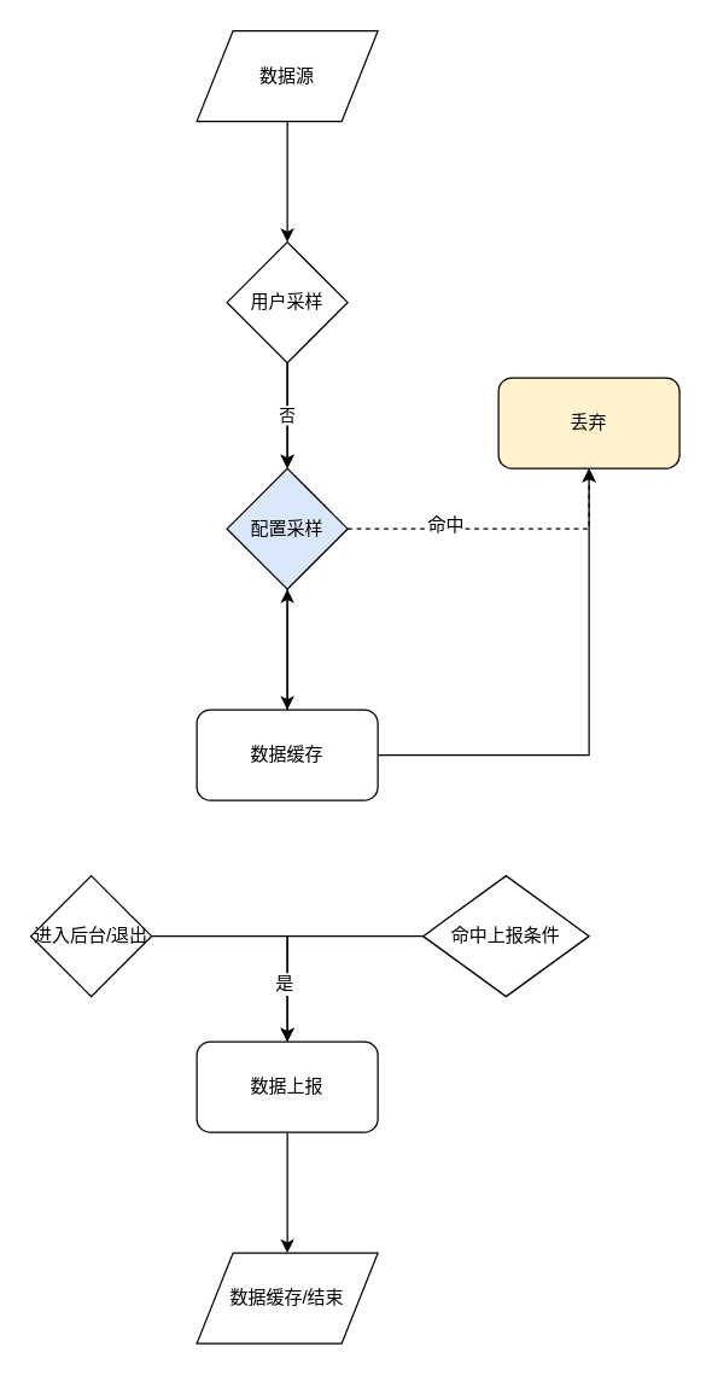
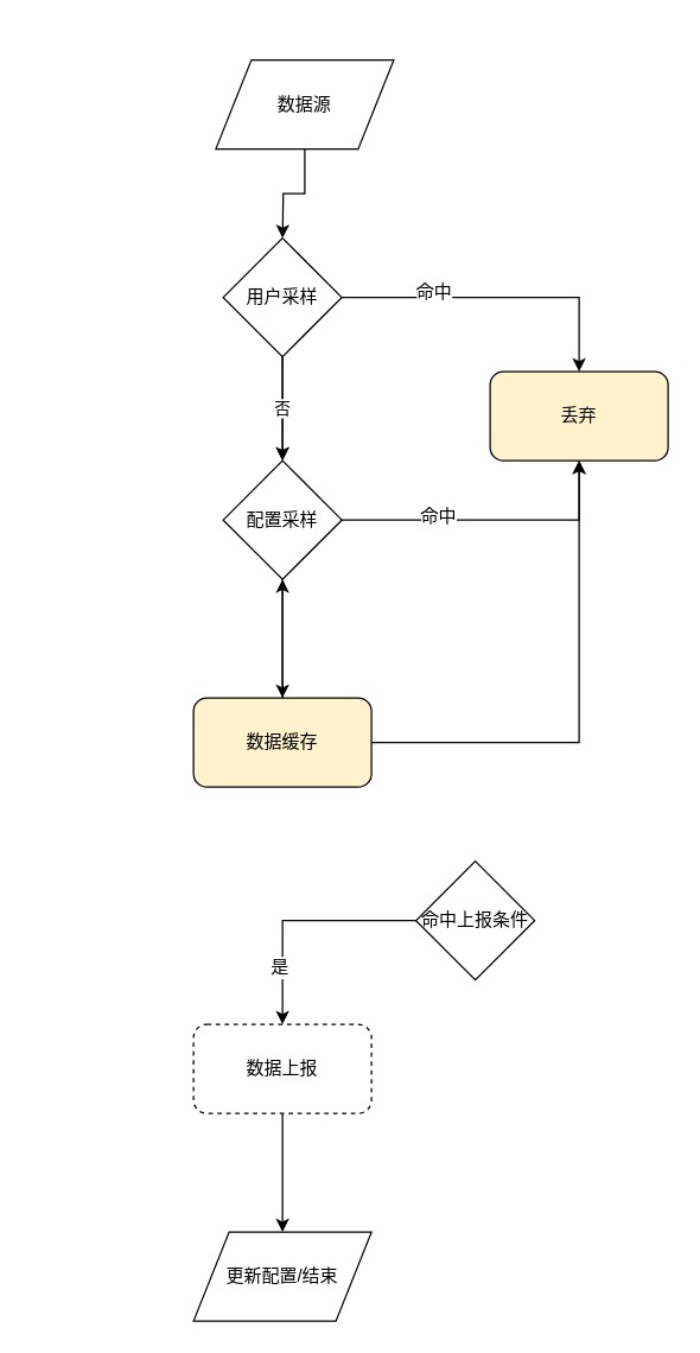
- <mxCell id="3" value="数据源" style="shape=parallelogram;perimeter=parallelogramPerimeter;whiteSpace=wrap;html=1;" vertex="1" parent="1"><mxGeometry x="130" y="20" width="120" height="60" as="geometry" /></mxCell>
+ <mxCell id="3" value="数据源" style="shape=parallelogram;perimeter=parallelogramPerimeter;whiteSpace=wrap;html=1;" vertex="1" parent="1"><mxGeometry x="145" y="40" width="120" height="60" as="geometry" /></mxCell>
+ <mxCell id="10" value="" style="edgeStyle=orthogonalEdgeStyle;rounded=0;orthogonalLoop=1;jettySize=auto;html=1;entryX=0.5;entryY=0;entryDx=0;entryDy=0;" edge="1" parent="1" source="12" target="13"><mxGeometry relative="1" as="geometry"><mxPoint x="360" y="210" as="targetPoint" /></mxGeometry></mxCell>
+ <mxCell id="11" value="命中" style="text;html=1;resizable=0;points=[];align=center;verticalAlign=middle;labelBackgroundColor=#ffffff;" vertex="1" connectable="0" parent="10"><mxGeometry x="-0.419" y="4" relative="1" as="geometry"><mxPoint as="offset" /></mxGeometry></mxCell>
- <mxCell id="8" value="配置采样" style="rhombus;whiteSpace=wrap;html=1;fillColor=#dae8fc;" vertex="1" parent="1"><mxGeometry x="150" y="310" width="80" height="80" as="geometry" /></mxCell>
+ <mxCell id="8" value="配置采样" style="rhombus;whiteSpace=wrap;html=1;" vertex="1" parent="1"><mxGeometry x="150" y="310" width="80" height="80" as="geometry" /></mxCell>
- <mxCell id="5" value="" style="edgeStyle=orthogonalEdgeStyle;rounded=0;orthogonalLoop=1;jettySize=auto;html=1;entryX=0.5;entryY=1;entryDx=0;entryDy=0;dashed=1;" edge="1" parent="1" source="8" target="13"><mxGeometry relative="1" as="geometry"><mxPoint x="310" y="350" as="targetPoint" /></mxGeometry></mxCell>
+ <mxCell id="5" value="" style="edgeStyle=orthogonalEdgeStyle;rounded=0;orthogonalLoop=1;jettySize=auto;html=1;entryX=0.5;entryY=1;entryDx=0;entryDy=0;" edge="1" parent="1" source="8" target="13"><mxGeometry relative="1" as="geometry"><mxPoint x="310" y="350" as="targetPoint" /></mxGeometry></mxCell>
- <mxCell id="16" value="数据缓存" style="rounded=1;whiteSpace=wrap;html=1;" vertex="1" parent="1"><mxGeometry x="130" y="470" width="120" height="60" as="geometry" /></mxCell>
+ <mxCell id="16" value="数据缓存" style="rounded=1;whiteSpace=wrap;html=1;fillColor=#fff2cc;" vertex="1" parent="1"><mxGeometry x="130" y="470" width="120" height="60" as="geometry" /></mxCell>
- <mxCell id="18" value="进入后台/退出" style="rhombus;whiteSpace=wrap;html=1;" vertex="1" parent="1"><mxGeometry x="20" y="580" width="80" height="80" as="geometry" /></mxCell>
- <mxCell id="17" value="" style="edgeStyle=orthogonalEdgeStyle;rounded=0;orthogonalLoop=1;jettySize=auto;html=1;entryX=0.5;entryY=0;entryDx=0;entryDy=0;" edge="1" parent="1" source="18" target="23"><mxGeometry relative="1" as="geometry"><mxPoint x="150" y="620" as="targetPoint" /></mxGeometry></mxCell>
- <mxCell id="21" value="命中上报条件" style="rhombus;whiteSpace=wrap;html=1;" vertex="1" parent="1"><mxGeometry x="280" y="580" width="110" height="80" as="geometry" /></mxCell>
+ <mxCell id="21" value="命中上报条件" style="rhombus;whiteSpace=wrap;html=1;" vertex="1" parent="1"><mxGeometry x="280" y="580" width="80" height="80" as="geometry" /></mxCell>
- <mxCell id="23" value="数据上报" style="rounded=1;whiteSpace=wrap;html=1;" vertex="1" parent="1"><mxGeometry x="130" y="690" width="120" height="60" as="geometry" /></mxCell>
+ <mxCell id="23" value="数据上报" style="rounded=1;whiteSpace=wrap;html=1;dashed=1;" vertex="1" parent="1"><mxGeometry x="130" y="690" width="120" height="60" as="geometry" /></mxCell>
- <mxCell id="24" value="数据缓存/结束" style="shape=parallelogram;perimeter=parallelogramPerimeter;whiteSpace=wrap;html=1;" vertex="1" parent="1"><mxGeometry x="130" y="830" width="120" height="60" as="geometry" /></mxCell>
+ <mxCell id="24" value="更新配置/结束" style="shape=parallelogram;perimeter=parallelogramPerimeter;whiteSpace=wrap;html=1;" vertex="1" parent="1"><mxGeometry x="130" y="830" width="120" height="60" as="geometry" /></mxCell>
